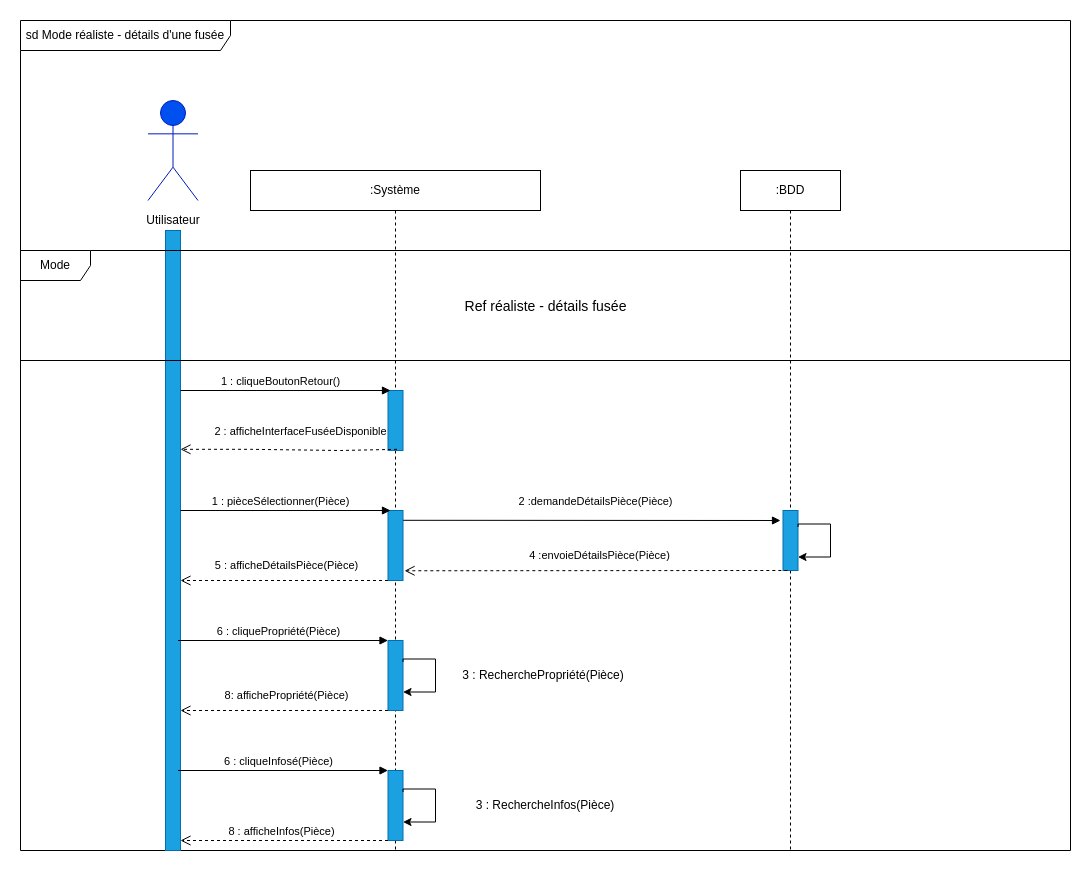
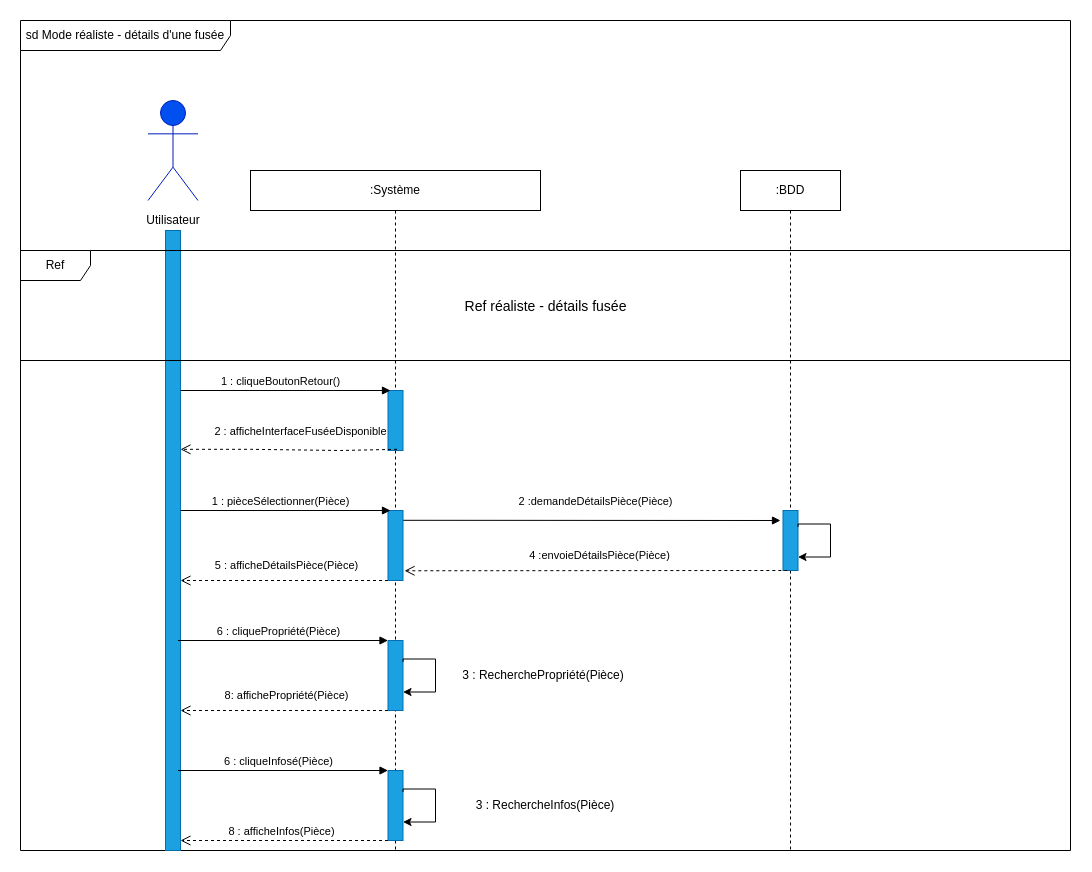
- <mxCell id="23" value="Mode " style="shape=umlFrame;whiteSpace=wrap;html=1;width=70;height=30;fillStyle=auto;sketch=0;shadow=0;" vertex="1" parent="1"><mxGeometry x="20" y="250" width="1050" height="110" as="geometry" /></mxCell>
+ <mxCell id="23" value="Ref " style="shape=umlFrame;whiteSpace=wrap;html=1;width=70;height=30;fillStyle=auto;sketch=0;shadow=0;" vertex="1" parent="1"><mxGeometry x="20" y="250" width="1050" height="110" as="geometry" /></mxCell>
